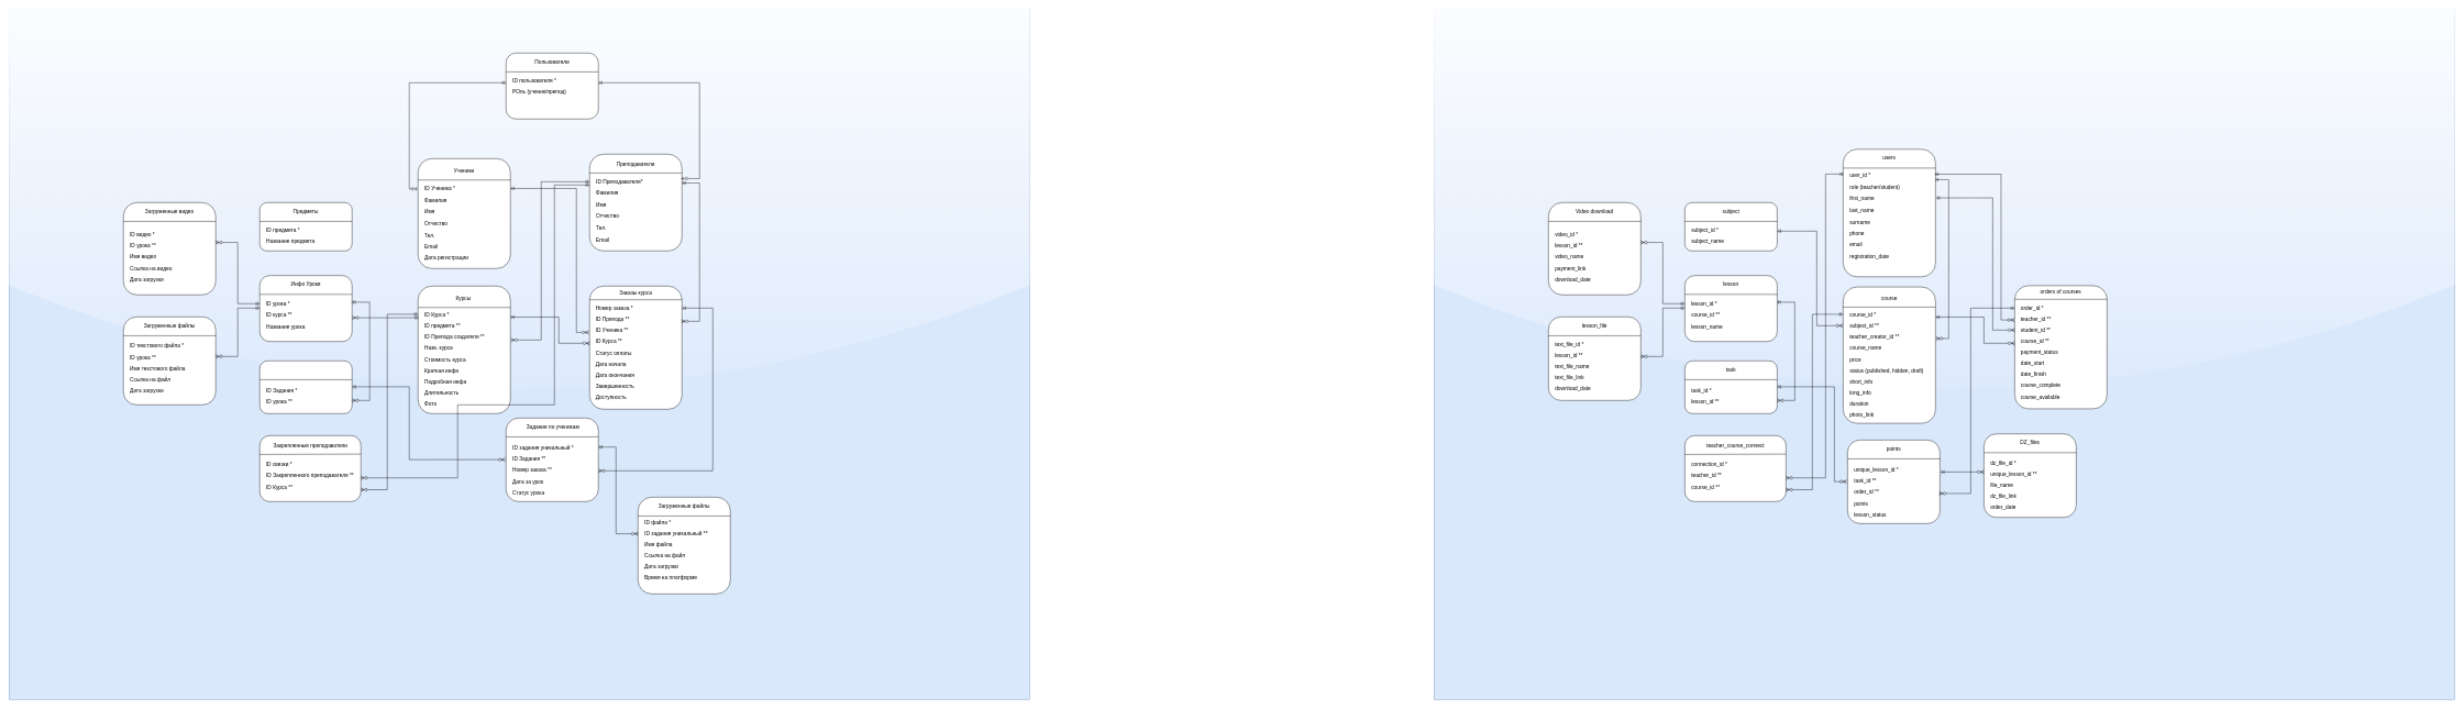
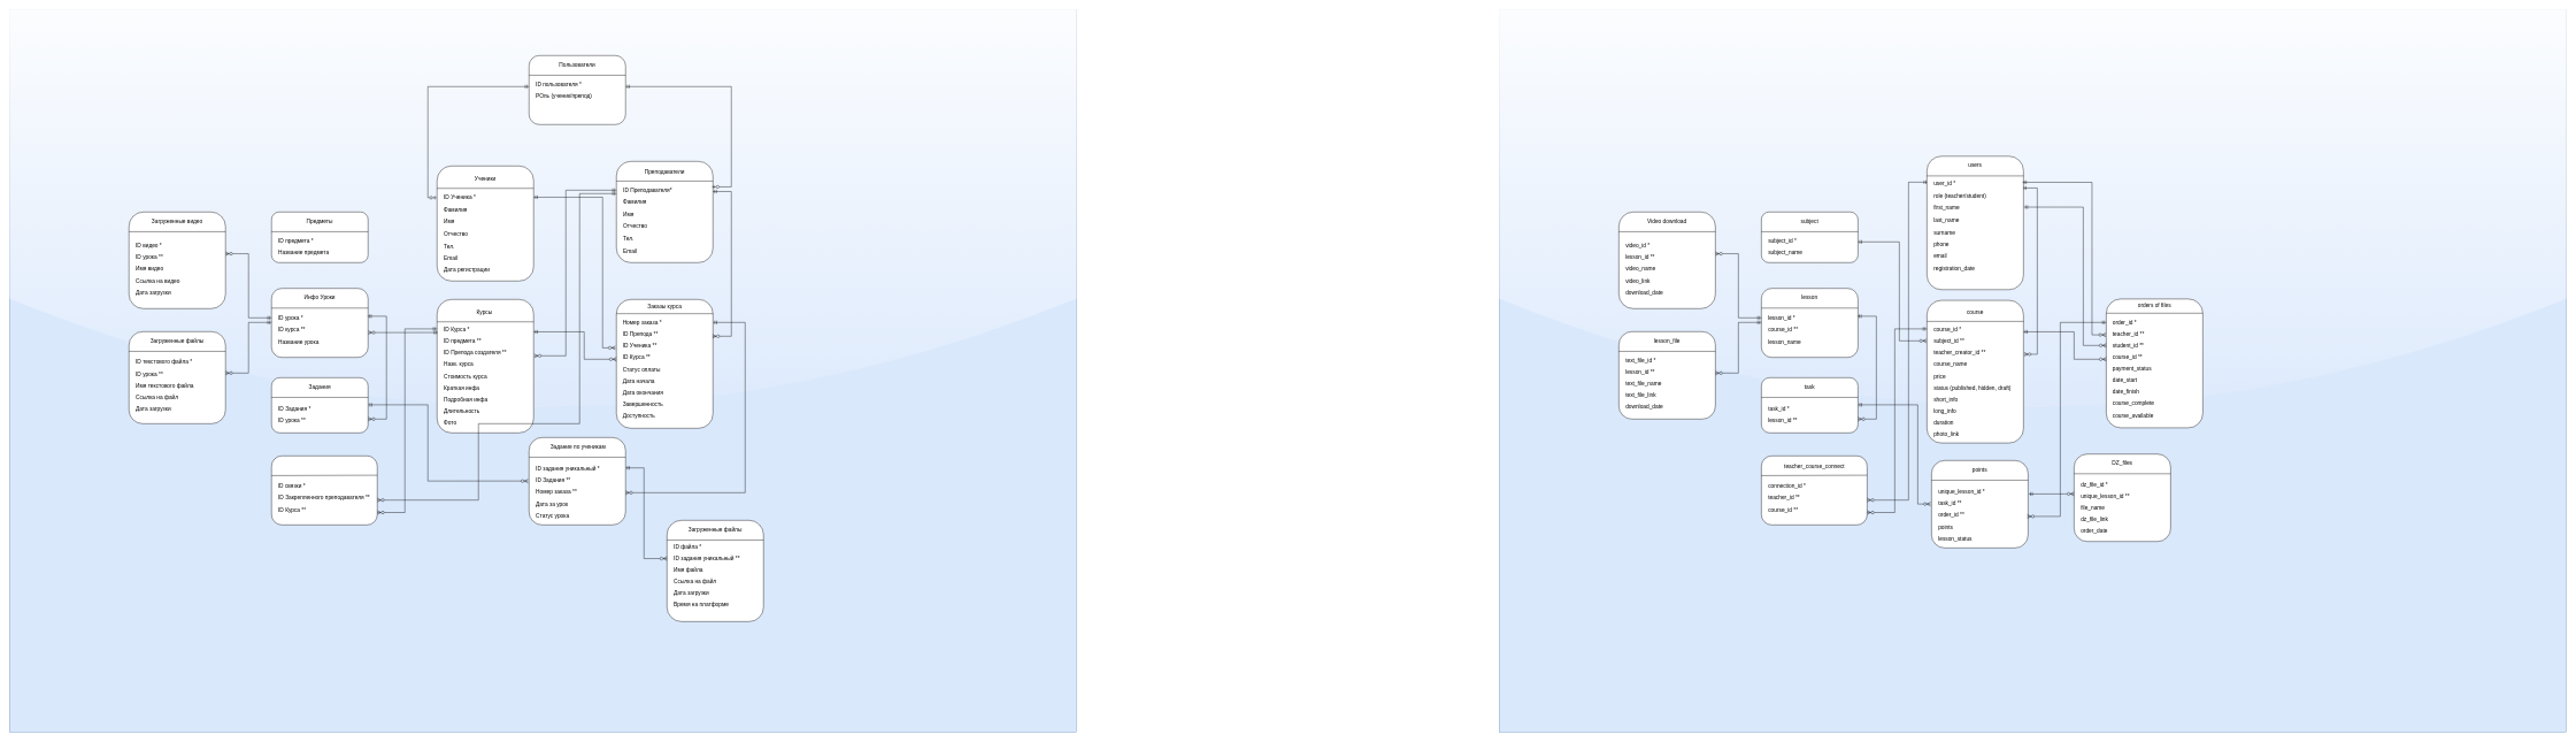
- <mxCell id="113" value="&lt;span style=&quot;background-color: initial; line-height: 210%;&quot;&gt;video_id *&lt;/span&gt;&lt;br&gt;&lt;span style=&quot;background-color: initial; line-height: 210%;&quot;&gt;lesson_id **&lt;/span&gt;&lt;br&gt;&lt;span style=&quot;background-color: initial; line-height: 210%;&quot;&gt;video_name&lt;/span&gt;&lt;br&gt;&lt;span style=&quot;background-color: initial; line-height: 210%;&quot;&gt;payment_link&lt;/span&gt;&lt;br&gt;&lt;span style=&quot;background-color: initial; line-height: 210%;&quot;&gt;download_date&lt;/span&gt;&lt;br&gt;&lt;div style=&quot;line-height: 210%;&quot;&gt;&lt;div&gt;&lt;br&gt;&lt;/div&gt;&lt;/div&gt;" style="text;strokeColor=none;align=left;fillColor=none;html=1;verticalAlign=top;whiteSpace=wrap;rounded=0;spacing=2;spacingBottom=0;spacingTop=-3;spacingLeft=13;" vertex="1" parent="112"><mxGeometry y="57.617" width="210" height="132.386" as="geometry" /></mxCell>
+ <mxCell id="113" value="&lt;span style=&quot;background-color: initial; line-height: 210%;&quot;&gt;video_id *&lt;/span&gt;&lt;br&gt;&lt;span style=&quot;background-color: initial; line-height: 210%;&quot;&gt;lesson_id **&lt;/span&gt;&lt;br&gt;&lt;span style=&quot;background-color: initial; line-height: 210%;&quot;&gt;video_name&lt;/span&gt;&lt;br&gt;&lt;span style=&quot;background-color: initial; line-height: 210%;&quot;&gt;video_link&lt;/span&gt;&lt;br&gt;&lt;span style=&quot;background-color: initial; line-height: 210%;&quot;&gt;download_date&lt;/span&gt;&lt;br&gt;&lt;div style=&quot;line-height: 210%;&quot;&gt;&lt;div&gt;&lt;br&gt;&lt;/div&gt;&lt;/div&gt;" style="text;strokeColor=none;align=left;fillColor=none;html=1;verticalAlign=top;whiteSpace=wrap;rounded=0;spacing=2;spacingBottom=0;spacingTop=-3;spacingLeft=13;" vertex="1" parent="112"><mxGeometry y="57.617" width="210" height="132.386" as="geometry" /></mxCell>
- <mxCell id="84" value="orders of courses" style="text;strokeColor=none;align=center;fillColor=none;html=1;verticalAlign=middle;whiteSpace=wrap;rounded=0;" vertex="1" parent="83"><mxGeometry x="38.89" width="132.22" height="30.968" as="geometry" /></mxCell>
+ <mxCell id="84" value="orders of files" style="text;strokeColor=none;align=center;fillColor=none;html=1;verticalAlign=middle;whiteSpace=wrap;rounded=0;" vertex="1" parent="83"><mxGeometry x="38.89" width="132.22" height="30.968" as="geometry" /></mxCell>
+ <mxCell id="39" value="&lt;p data-pm-slice=&quot;1 1 [&amp;quot;orderedList&amp;quot;,{&amp;quot;order&amp;quot;:2},&amp;quot;listItem&amp;quot;,null]&quot; data-prosemirror-node-block=&quot;true&quot; data-prosemirror-node-name=&quot;paragraph&quot; data-prosemirror-content-type=&quot;node&quot;&gt;Задания&lt;/p&gt;" style="text;strokeColor=none;align=center;fillColor=none;html=1;verticalAlign=middle;whiteSpace=wrap;rounded=0;" vertex="1" parent="1"><mxGeometry x="628.89" y="820" width="132.22" height="40" as="geometry" /></mxCell>
- <mxCell id="64" value="&lt;p data-pm-slice=&quot;1 1 [&amp;quot;orderedList&amp;quot;,{&amp;quot;order&amp;quot;:2},&amp;quot;listItem&amp;quot;,null]&quot; data-prosemirror-node-block=&quot;true&quot; data-prosemirror-node-name=&quot;paragraph&quot; data-prosemirror-content-type=&quot;node&quot;&gt;Закрепленные преподаватели&lt;/p&gt;" style="text;strokeColor=none;align=center;fillColor=none;html=1;verticalAlign=middle;whiteSpace=wrap;rounded=0;" vertex="1" parent="62"><mxGeometry x="14.73" y="2" width="200.55" height="40" as="geometry" /></mxCell>
